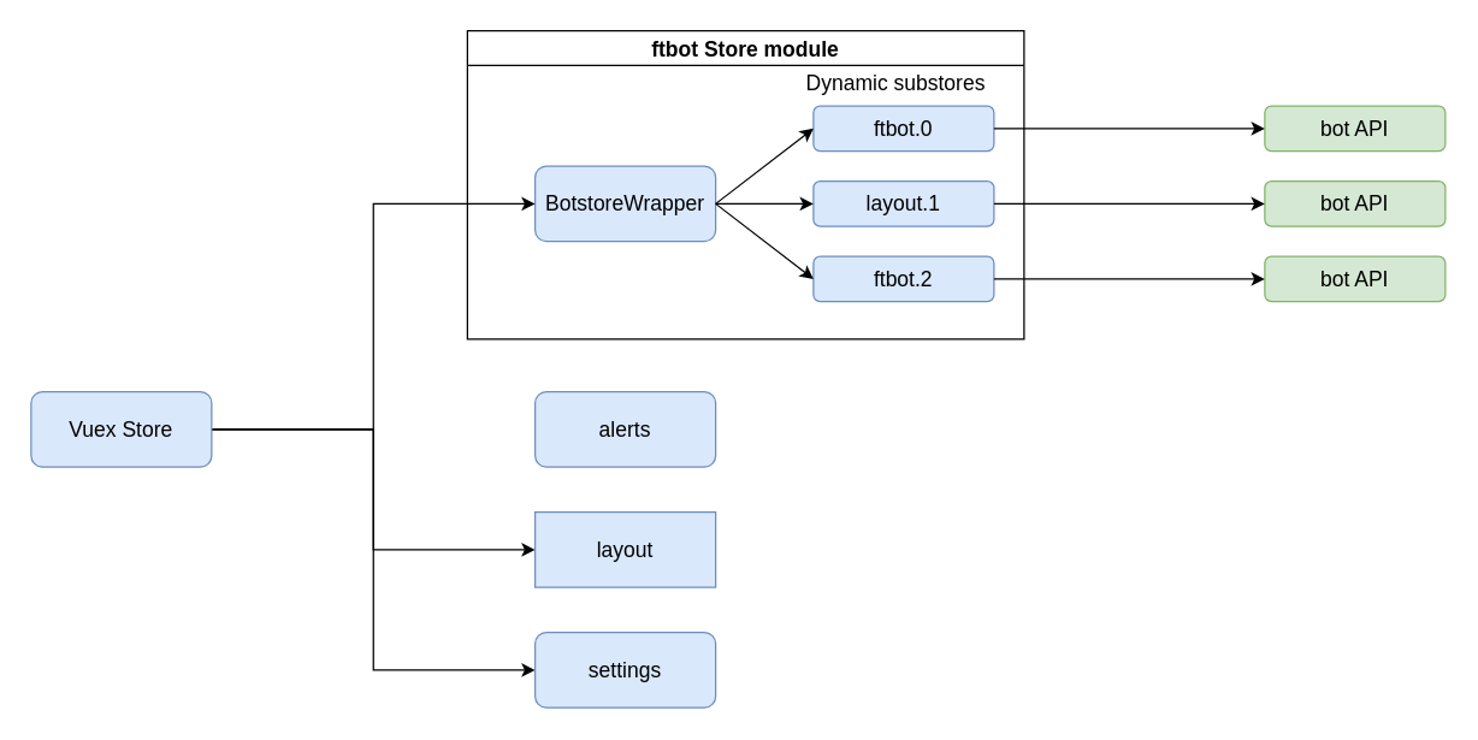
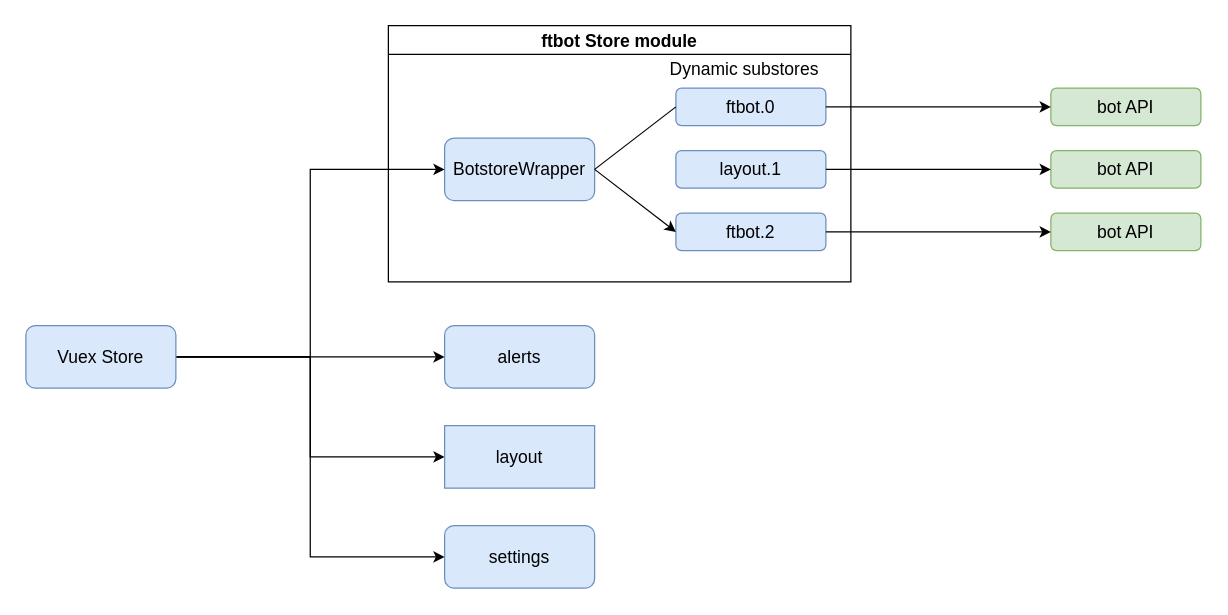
- <mxCell id="7" style="rounded=0;orthogonalLoop=1;jettySize=auto;html=1;exitX=1;exitY=0.5;exitDx=0;exitDy=0;entryX=0;entryY=0.5;entryDx=0;entryDy=0;fontSize=14;" edge="1" parent="2" source="3" target="4"><mxGeometry relative="1" as="geometry" /></mxCell>
+ <mxCell id="7" style="rounded=0;orthogonalLoop=1;jettySize=auto;html=1;exitX=1;exitY=0.5;exitDx=0;exitDy=0;entryX=0;entryY=0.5;entryDx=0;entryDy=0;fontSize=14;endArrow=none;" edge="1" parent="2" source="3" target="4"><mxGeometry relative="1" as="geometry" /></mxCell>
- <mxCell id="8" style="edgeStyle=none;rounded=0;orthogonalLoop=1;jettySize=auto;html=1;exitX=1;exitY=0.5;exitDx=0;exitDy=0;fontSize=14;" edge="1" parent="2" source="3" target="5"><mxGeometry relative="1" as="geometry" /></mxCell>
+ <mxCell id="12" style="edgeStyle=orthogonalEdgeStyle;rounded=0;orthogonalLoop=1;jettySize=auto;html=1;exitX=1;exitY=0.5;exitDx=0;exitDy=0;entryX=0;entryY=0.5;entryDx=0;entryDy=0;fontSize=14;" edge="1" parent="1" source="15" target="16"><mxGeometry relative="1" as="geometry" /></mxCell>
